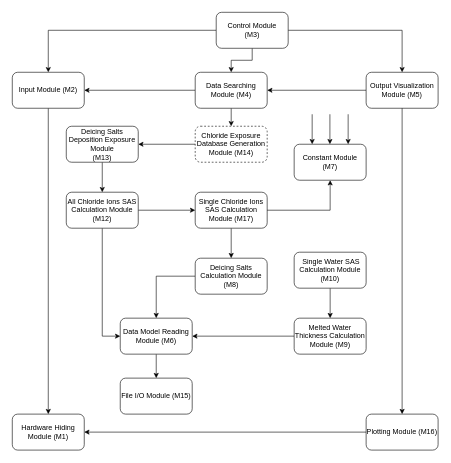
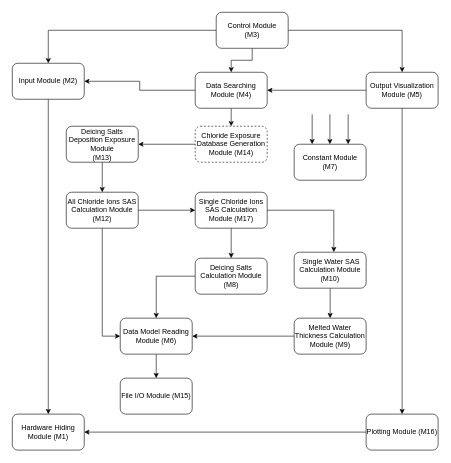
- <mxCell id="15" value="Input Module&amp;nbsp;&lt;span style=&quot;background-color: initial;&quot;&gt;(M2)&lt;/span&gt;" style="rounded=1;whiteSpace=wrap;html=1;" parent="1" vertex="1"><mxGeometry x="20" y="120" width="120" height="60" as="geometry" /></mxCell>
+ <mxCell id="15" value="Input Module&amp;nbsp;&lt;span style=&quot;background-color: initial;&quot;&gt;(M2)&lt;/span&gt;" style="rounded=1;whiteSpace=wrap;html=1;" parent="1" vertex="1"><mxGeometry x="20" y="105" width="120" height="60" as="geometry" /></mxCell>
- <mxCell id="36" style="edgeStyle=orthogonalEdgeStyle;rounded=0;orthogonalLoop=1;jettySize=auto;html=1;" edge="1" parent="1" source="29" target="34"><mxGeometry relative="1" as="geometry" /></mxCell>
+ <mxCell id="36" style="edgeStyle=orthogonalEdgeStyle;rounded=0;orthogonalLoop=1;jettySize=auto;html=1;entryX=0.551;entryY=-0.003;entryDx=0;entryDy=0;entryPerimeter=0;" edge="1" parent="1" source="29" target="24"><mxGeometry relative="1" as="geometry" /></mxCell>
